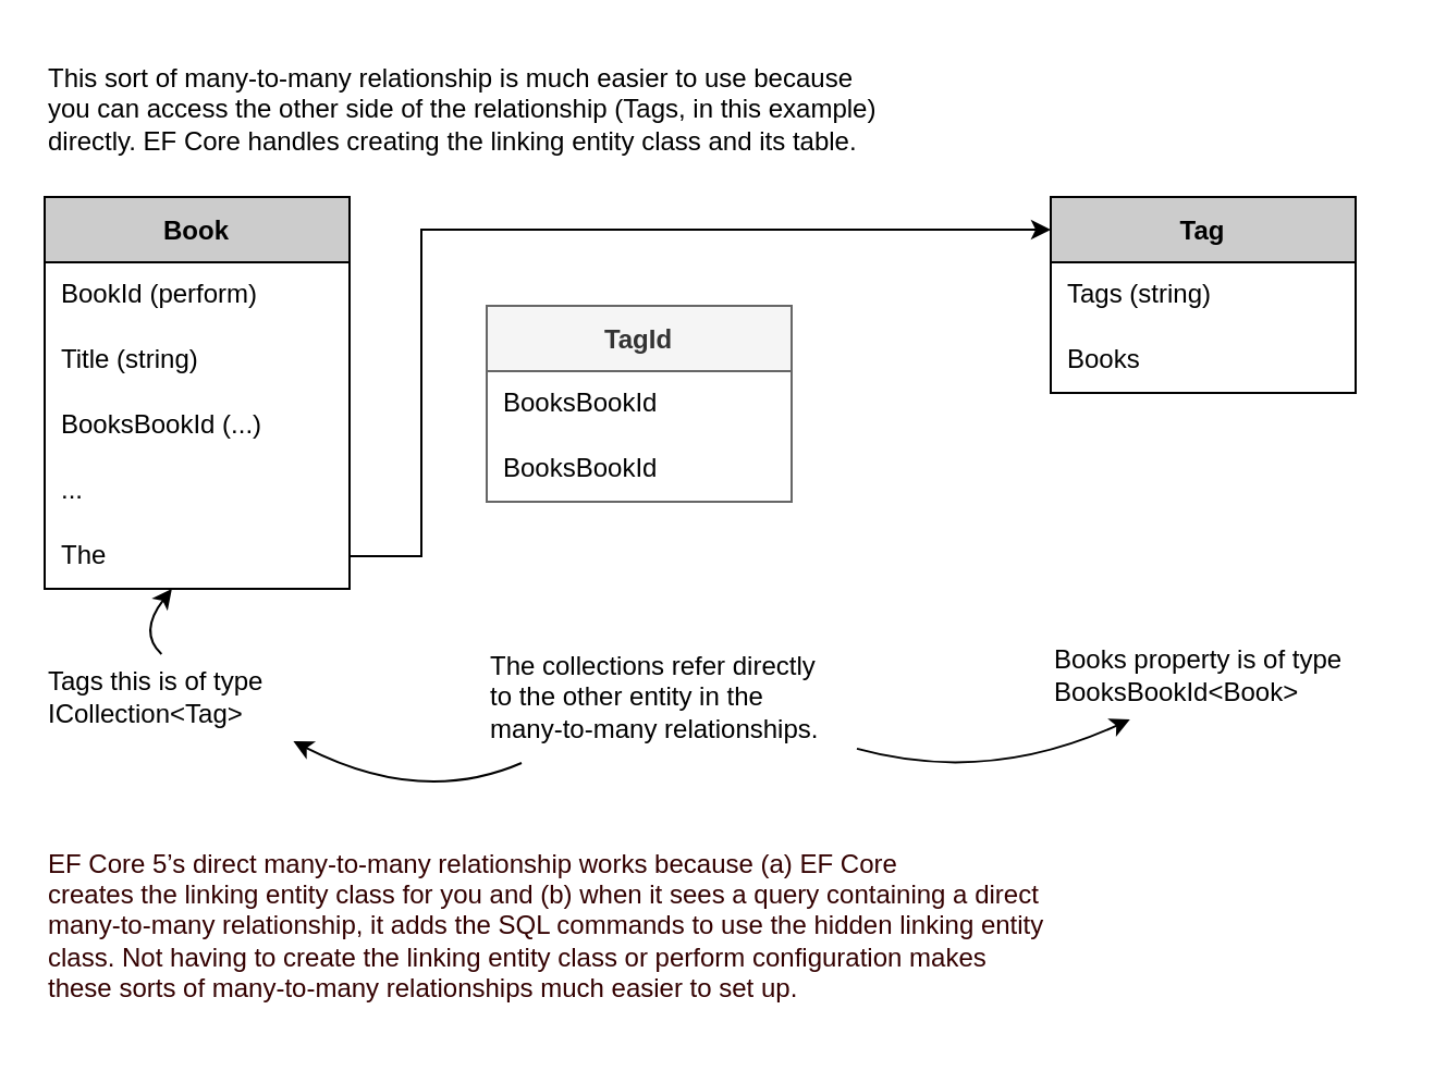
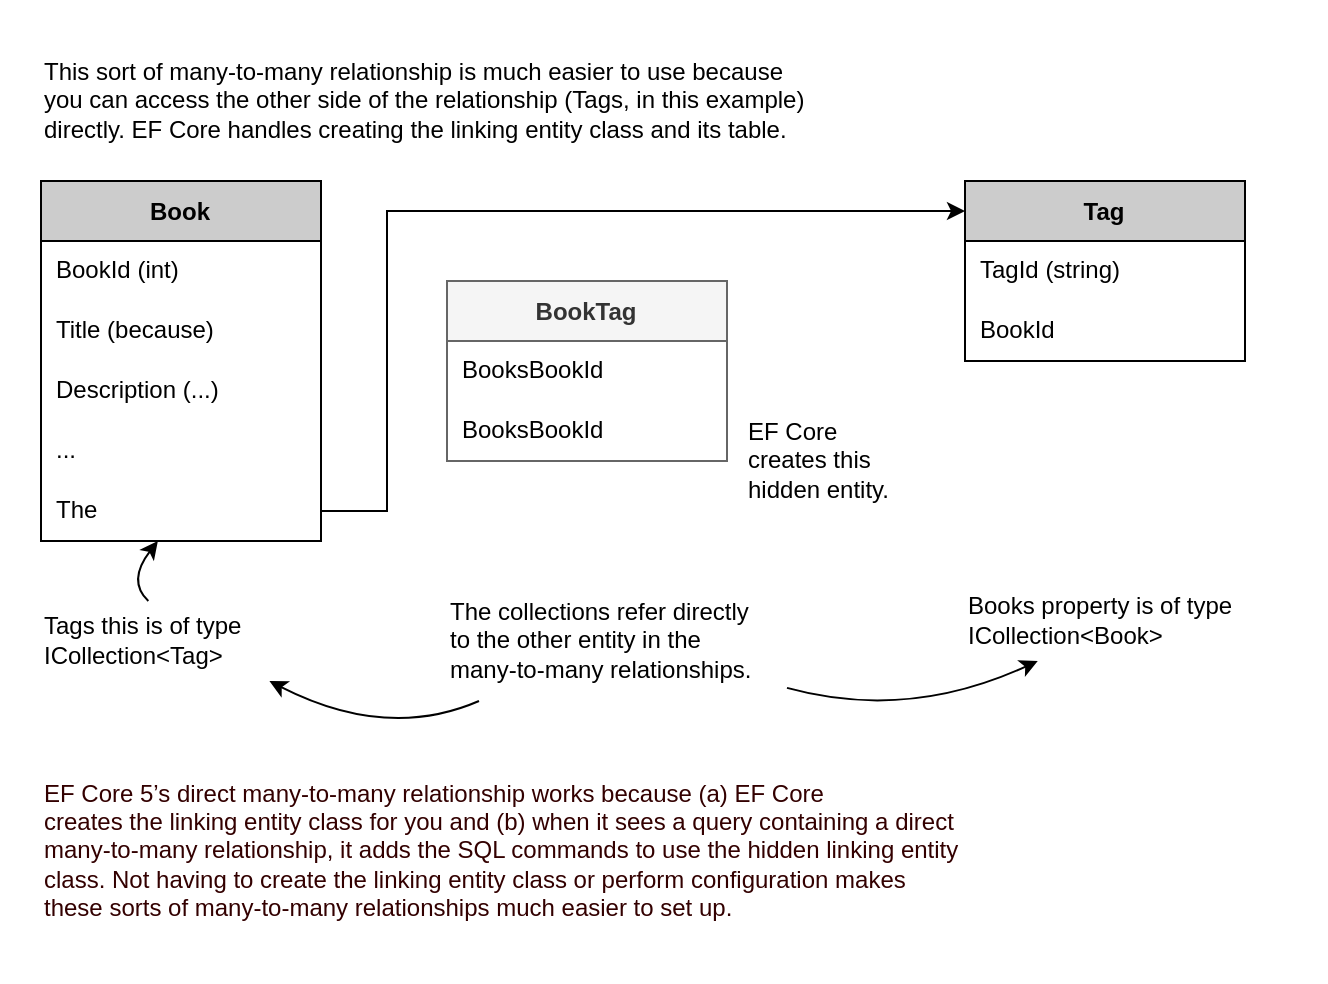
- <mxCell id="5" value="BookId (perform)" style="shape=partialRectangle;connectable=0;fillColor=none;top=0;left=0;bottom=1;right=0;align=left;spacingLeft=6;overflow=hidden;strokeColor=none;perimeterSpacing=0;shadow=0;labelBorderColor=none;whiteSpace=wrap;html=1;labelBackgroundColor=none;fontStyle=0" parent="4" vertex="1"><mxGeometry width="140" height="30" as="geometry"><mxRectangle width="140" height="30" as="alternateBounds" /></mxGeometry></mxCell>
+ <mxCell id="5" value="BookId (int)" style="shape=partialRectangle;connectable=0;fillColor=none;top=0;left=0;bottom=1;right=0;align=left;spacingLeft=6;overflow=hidden;strokeColor=none;perimeterSpacing=0;shadow=0;labelBorderColor=none;whiteSpace=wrap;html=1;labelBackgroundColor=none;fontStyle=0" parent="4" vertex="1"><mxGeometry width="140" height="30" as="geometry"><mxRectangle width="140" height="30" as="alternateBounds" /></mxGeometry></mxCell>
- <mxCell id="21" value="Tags (string)" style="shape=partialRectangle;html=1;whiteSpace=wrap;connectable=0;fillColor=none;top=0;left=0;bottom=0;right=0;align=left;spacingLeft=6;overflow=hidden;" parent="20" vertex="1"><mxGeometry width="140" height="30" as="geometry"><mxRectangle width="140" height="30" as="alternateBounds" /></mxGeometry></mxCell>
+ <mxCell id="21" value="TagId (string)" style="shape=partialRectangle;html=1;whiteSpace=wrap;connectable=0;fillColor=none;top=0;left=0;bottom=0;right=0;align=left;spacingLeft=6;overflow=hidden;" parent="20" vertex="1"><mxGeometry width="140" height="30" as="geometry"><mxRectangle width="140" height="30" as="alternateBounds" /></mxGeometry></mxCell>
- <mxCell id="14" value="TagId" style="shape=table;startSize=30;container=1;collapsible=0;childLayout=tableLayout;fixedRows=1;rowLines=0;fontStyle=1;fillColor=#f5f5f5;fontColor=#333333;strokeColor=#666666;" parent="1" vertex="1"><mxGeometry x="223" y="140" width="140" height="90" as="geometry" /></mxCell>
+ <mxCell id="14" value="BookTag" style="shape=table;startSize=30;container=1;collapsible=0;childLayout=tableLayout;fixedRows=1;rowLines=0;fontStyle=1;fillColor=#f5f5f5;fontColor=#333333;strokeColor=#666666;" parent="1" vertex="1"><mxGeometry x="223" y="140" width="140" height="90" as="geometry" /></mxCell>
- <mxCell id="7" value="Title (string)" style="shape=partialRectangle;html=1;whiteSpace=wrap;connectable=0;fillColor=none;top=0;left=0;bottom=0;right=0;align=left;spacingLeft=6;overflow=hidden;" parent="6" vertex="1"><mxGeometry width="140" height="30" as="geometry"><mxRectangle width="140" height="30" as="alternateBounds" /></mxGeometry></mxCell>
+ <mxCell id="7" value="Title (because)" style="shape=partialRectangle;html=1;whiteSpace=wrap;connectable=0;fillColor=none;top=0;left=0;bottom=0;right=0;align=left;spacingLeft=6;overflow=hidden;" parent="6" vertex="1"><mxGeometry width="140" height="30" as="geometry"><mxRectangle width="140" height="30" as="alternateBounds" /></mxGeometry></mxCell>
- <mxCell id="23" value="Books" style="shape=partialRectangle;html=1;whiteSpace=wrap;connectable=0;fillColor=none;top=0;left=0;bottom=0;right=0;align=left;spacingLeft=6;overflow=hidden;" parent="22" vertex="1"><mxGeometry width="140" height="30" as="geometry"><mxRectangle width="140" height="30" as="alternateBounds" /></mxGeometry></mxCell>
+ <mxCell id="23" value="BookId" style="shape=partialRectangle;html=1;whiteSpace=wrap;connectable=0;fillColor=none;top=0;left=0;bottom=0;right=0;align=left;spacingLeft=6;overflow=hidden;" parent="22" vertex="1"><mxGeometry width="140" height="30" as="geometry"><mxRectangle width="140" height="30" as="alternateBounds" /></mxGeometry></mxCell>
- <mxCell id="9" value="BooksBookId (...)" style="shape=partialRectangle;html=1;whiteSpace=wrap;connectable=0;fillColor=none;top=0;left=0;bottom=0;right=0;align=left;spacingLeft=6;overflow=hidden;" parent="8" vertex="1"><mxGeometry width="140" height="30" as="geometry"><mxRectangle width="140" height="30" as="alternateBounds" /></mxGeometry></mxCell>
+ <mxCell id="9" value="Description (...)" style="shape=partialRectangle;html=1;whiteSpace=wrap;connectable=0;fillColor=none;top=0;left=0;bottom=0;right=0;align=left;spacingLeft=6;overflow=hidden;" parent="8" vertex="1"><mxGeometry width="140" height="30" as="geometry"><mxRectangle width="140" height="30" as="alternateBounds" /></mxGeometry></mxCell>
+ <mxCell id="25" value="&lt;div&gt;EF Core&lt;/div&gt;&lt;div&gt;creates this&lt;/div&gt;&lt;div&gt;hidden entity.&lt;/div&gt;" style="text;html=1;align=left;verticalAlign=middle;resizable=0;points=[];autosize=1;strokeColor=none;fillColor=none;" vertex="1" parent="1"><mxGeometry x="372" y="200" width="90" height="60" as="geometry" /></mxCell>
- <mxCell id="28" value="&lt;div&gt;Books property is of type&lt;/div&gt;&lt;div&gt;BooksBookId&amp;lt;Book&amp;gt;&lt;/div&gt;" style="text;html=1;align=left;verticalAlign=middle;resizable=0;points=[];autosize=1;strokeColor=none;fillColor=none;" vertex="1" parent="1"><mxGeometry x="482" y="290" width="160" height="40" as="geometry" /></mxCell>
+ <mxCell id="28" value="&lt;div&gt;Books property is of type&lt;/div&gt;&lt;div&gt;ICollection&amp;lt;Book&amp;gt;&lt;/div&gt;" style="text;html=1;align=left;verticalAlign=middle;resizable=0;points=[];autosize=1;strokeColor=none;fillColor=none;" vertex="1" parent="1"><mxGeometry x="482" y="290" width="160" height="40" as="geometry" /></mxCell>
